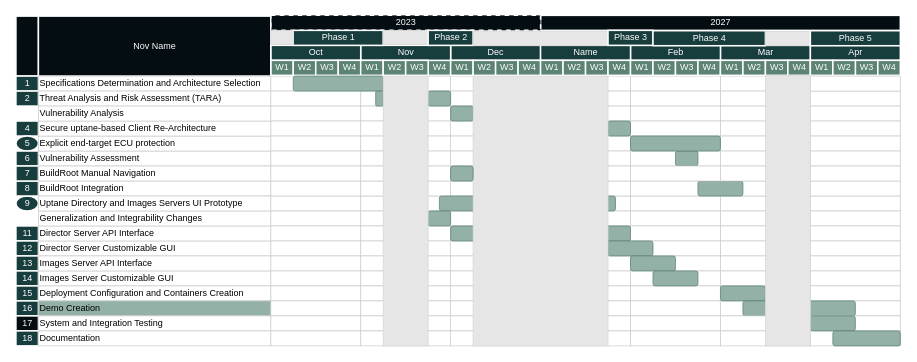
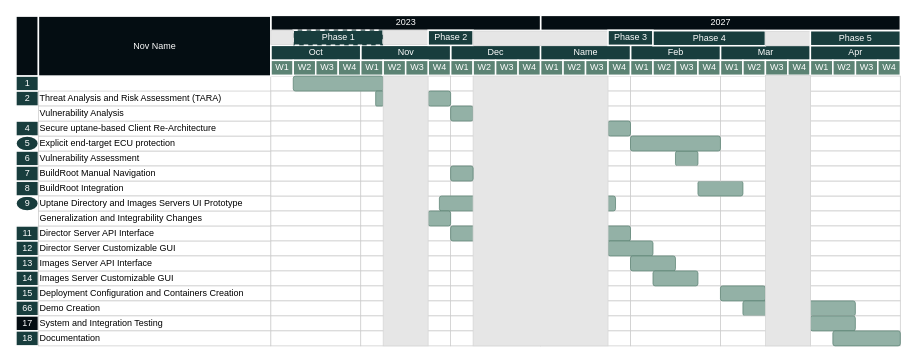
- <mxCell id="98" value="&lt;font color=&quot;#ffffff&quot;&gt;2023&lt;/font&gt;" style="strokeWidth=2;fontStyle=0;html=1;fillColor=#040D12;strokeColor=#FFFFFF;dashed=1;" parent="1" vertex="1"><mxGeometry x="360" y="20" width="360" height="20" as="geometry" /></mxCell>
+ <mxCell id="98" value="&lt;font color=&quot;#ffffff&quot;&gt;2023&lt;/font&gt;" style="strokeWidth=2;fontStyle=0;html=1;fillColor=#040D12;strokeColor=#FFFFFF;" parent="1" vertex="1"><mxGeometry x="360" y="20" width="360" height="20" as="geometry" /></mxCell>
- <mxCell id="166" value="&lt;font color=&quot;#ffffff&quot;&gt;Phase 1&lt;/font&gt;" style="strokeWidth=2;fontStyle=0;html=1;fillColor=#183D3D;strokeColor=#FFFFFF;" parent="1" vertex="1"><mxGeometry x="390" y="40" width="120" height="20" as="geometry" /></mxCell>
+ <mxCell id="166" value="&lt;font color=&quot;#ffffff&quot;&gt;Phase 1&lt;/font&gt;" style="strokeWidth=2;fontStyle=0;html=1;fillColor=#183D3D;strokeColor=#FFFFFF;dashed=1;" parent="1" vertex="1"><mxGeometry x="390" y="40" width="120" height="20" as="geometry" /></mxCell>
- <mxCell id="135" value="Specifications Determination and Architecture Selection" style="align=left;strokeColor=#CCCCCC;html=1;verticalAlign=middle;" parent="1" vertex="1"><mxGeometry x="50" y="101" width="310" height="20" as="geometry" /></mxCell>
- <mxCell id="195" value="&lt;font color=&quot;#ffffff&quot;&gt;16&lt;/font&gt;" style="strokeWidth=2;fontStyle=0;html=1;fillColor=#183D3D;strokeColor=#FFFFFF;verticalAlign=middle;" parent="1" vertex="1"><mxGeometry x="20" y="401" width="30" height="20" as="geometry" /></mxCell>
+ <mxCell id="195" value="&lt;font color=&quot;#ffffff&quot;&gt;66&lt;/font&gt;" style="strokeWidth=2;fontStyle=0;html=1;fillColor=#183D3D;strokeColor=#FFFFFF;verticalAlign=middle;" parent="1" vertex="1"><mxGeometry x="20" y="401" width="30" height="20" as="geometry" /></mxCell>
- <mxCell id="196" value="Demo Creation" style="align=left;strokeColor=#CCCCCC;html=1;verticalAlign=middle;fillColor=#93b1a6;" parent="1" vertex="1"><mxGeometry x="50" y="401" width="310" height="20" as="geometry" /></mxCell>
+ <mxCell id="196" value="Demo Creation" style="align=left;strokeColor=#CCCCCC;html=1;verticalAlign=middle;" parent="1" vertex="1"><mxGeometry x="50" y="401" width="310" height="20" as="geometry" /></mxCell>
